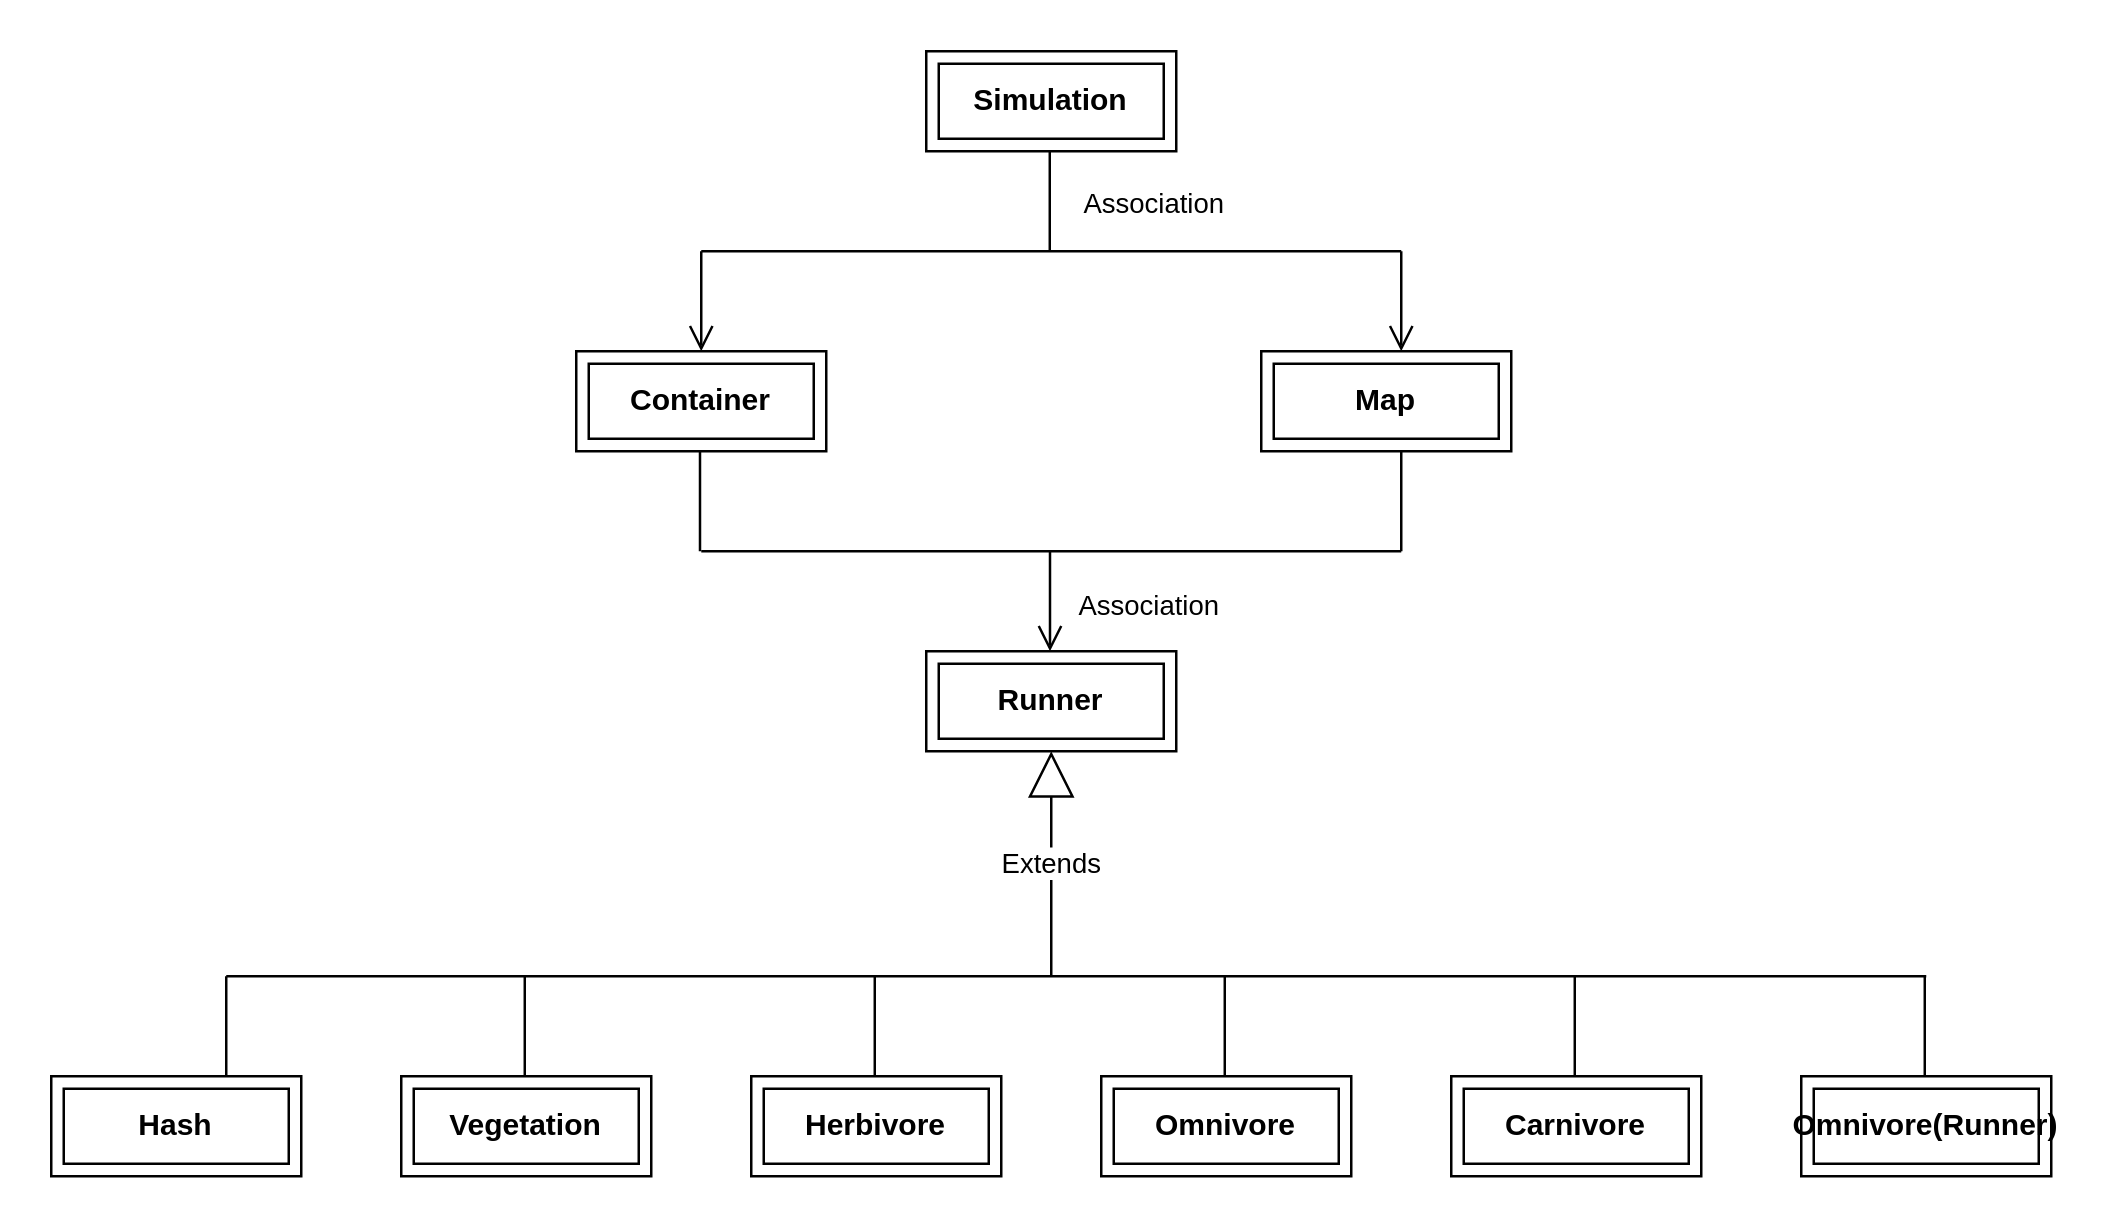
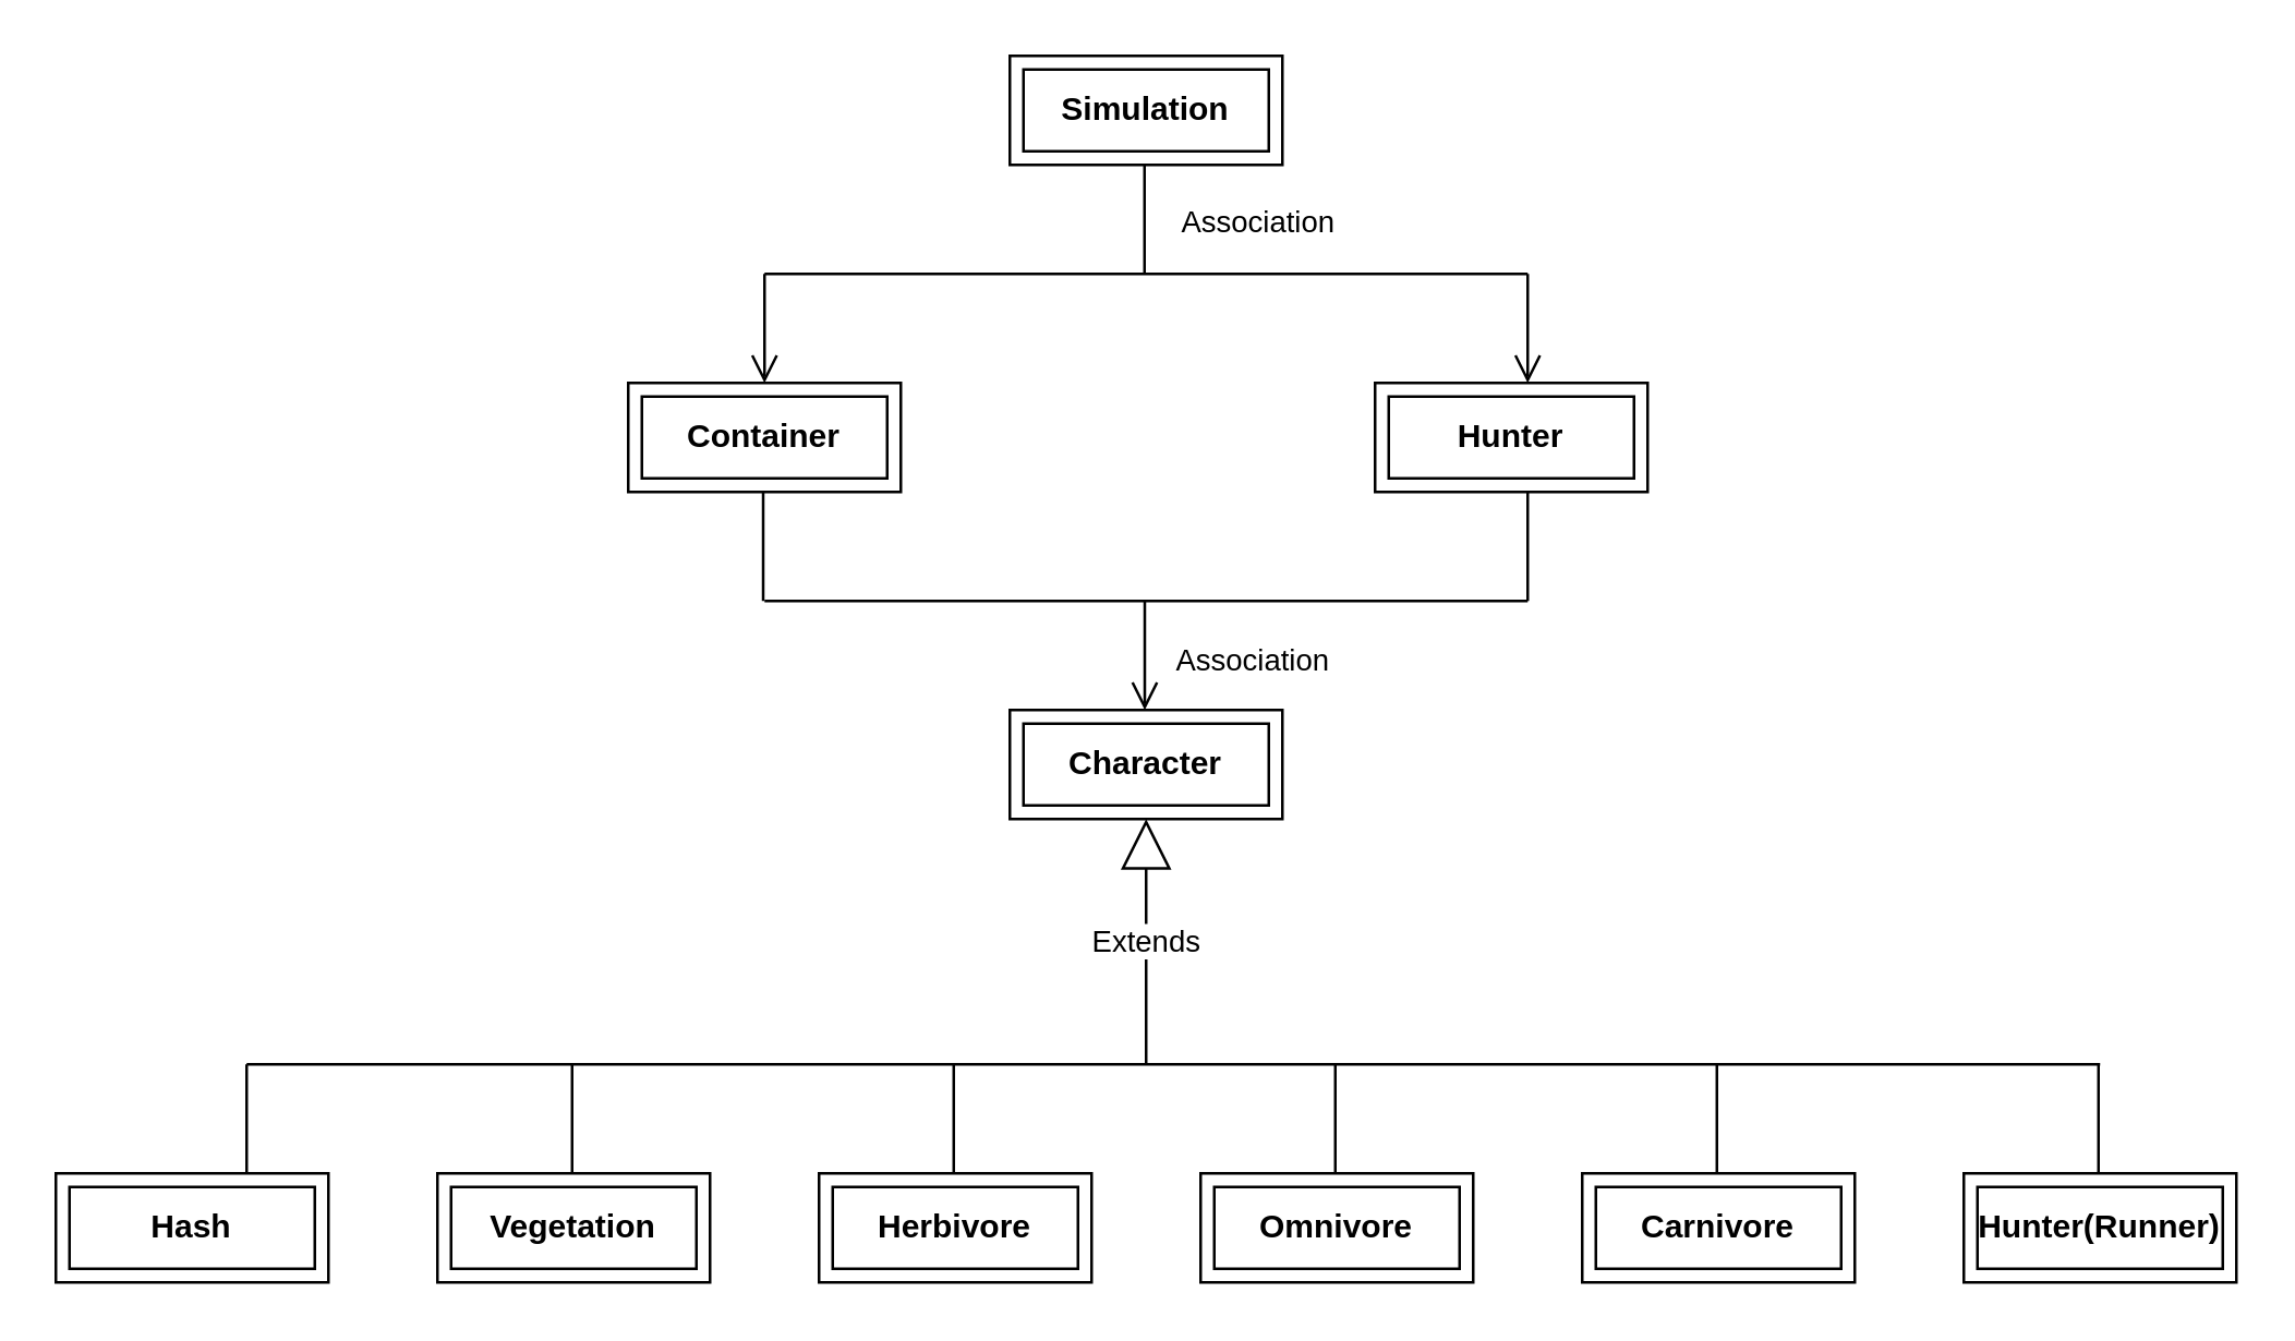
- <mxCell id="17" value="&lt;b&gt;Map&lt;/b&gt;" style="shape=ext;margin=3;double=1;whiteSpace=wrap;html=1;align=center;" parent="1" vertex="1"><mxGeometry x="504" y="140" width="100" height="40" as="geometry" /></mxCell>
+ <mxCell id="17" value="&lt;b&gt;Hunter&lt;/b&gt;" style="shape=ext;margin=3;double=1;whiteSpace=wrap;html=1;align=center;" parent="1" vertex="1"><mxGeometry x="504" y="140" width="100" height="40" as="geometry" /></mxCell>
- <mxCell id="2" value="&lt;b&gt;Runner&lt;/b&gt;" style="shape=ext;margin=3;double=1;whiteSpace=wrap;html=1;align=center;" parent="1" vertex="1"><mxGeometry x="370" y="260" width="100" height="40" as="geometry" /></mxCell>
+ <mxCell id="2" value="&lt;b&gt;Character&lt;/b&gt;" style="shape=ext;margin=3;double=1;whiteSpace=wrap;html=1;align=center;" parent="1" vertex="1"><mxGeometry x="370" y="260" width="100" height="40" as="geometry" /></mxCell>
- <mxCell id="9" value="&lt;b&gt;Omnivore(Runner)&lt;/b&gt;" style="shape=ext;margin=3;double=1;whiteSpace=wrap;html=1;align=center;" parent="1" vertex="1"><mxGeometry x="720" y="430" width="100" height="40" as="geometry" /></mxCell>
+ <mxCell id="9" value="&lt;b&gt;Hunter(Runner)&lt;/b&gt;" style="shape=ext;margin=3;double=1;whiteSpace=wrap;html=1;align=center;" parent="1" vertex="1"><mxGeometry x="720" y="430" width="100" height="40" as="geometry" /></mxCell>
